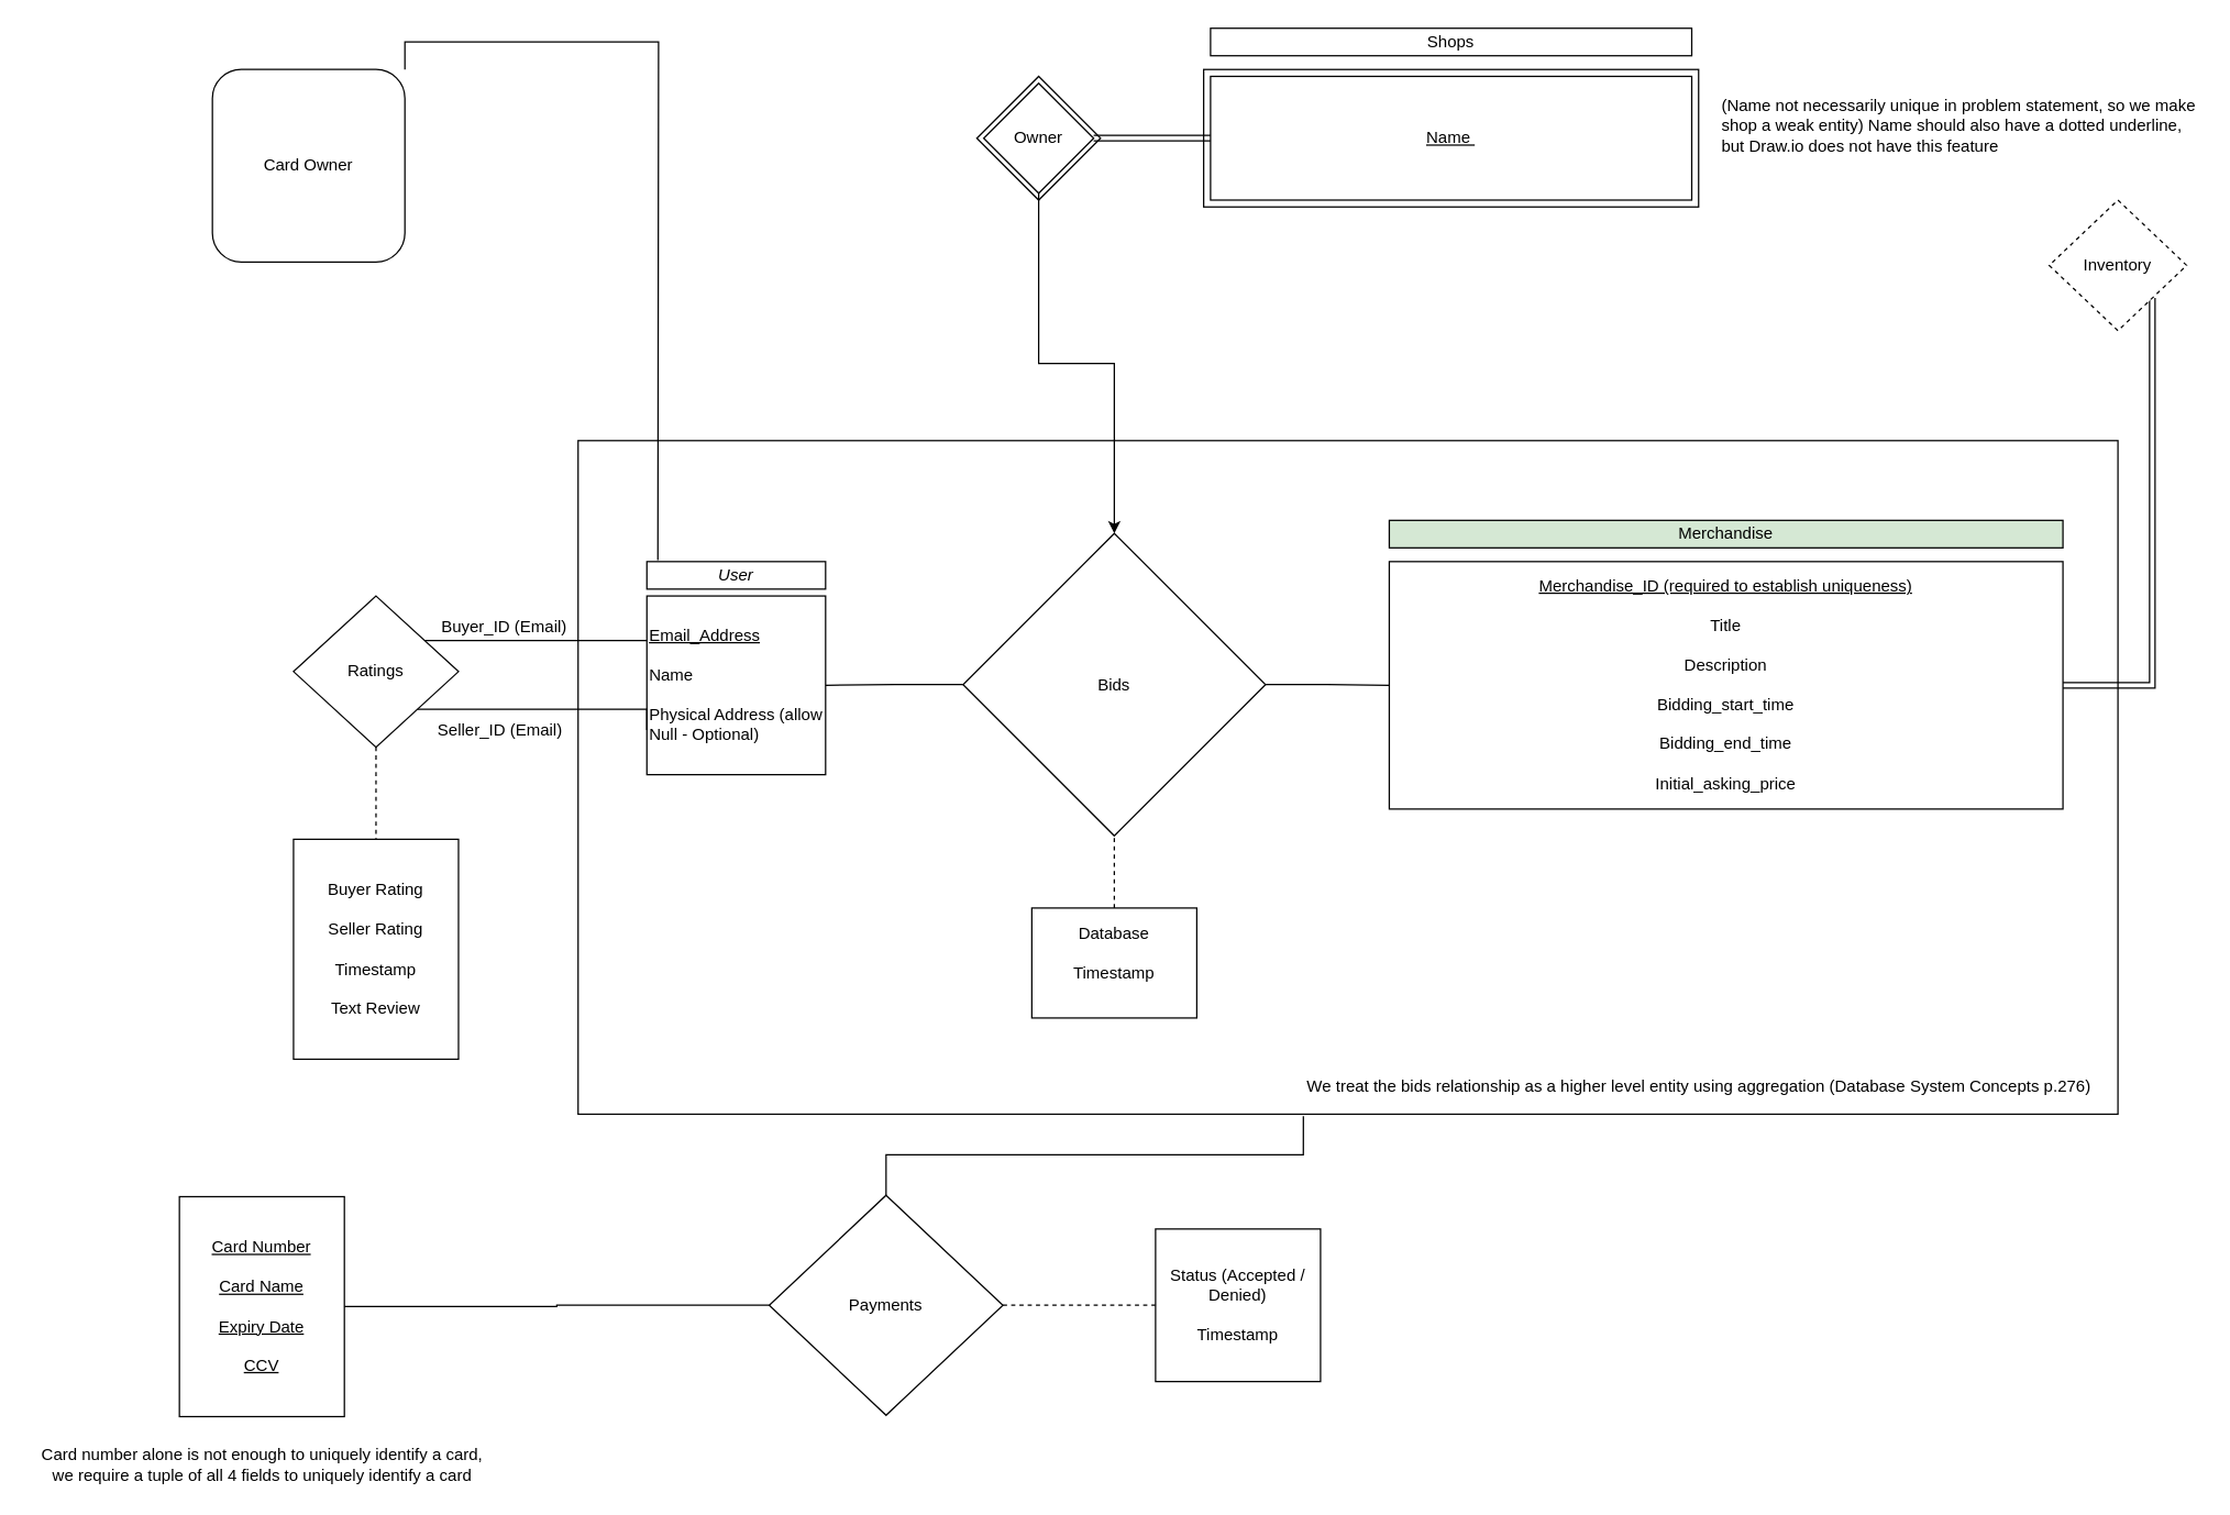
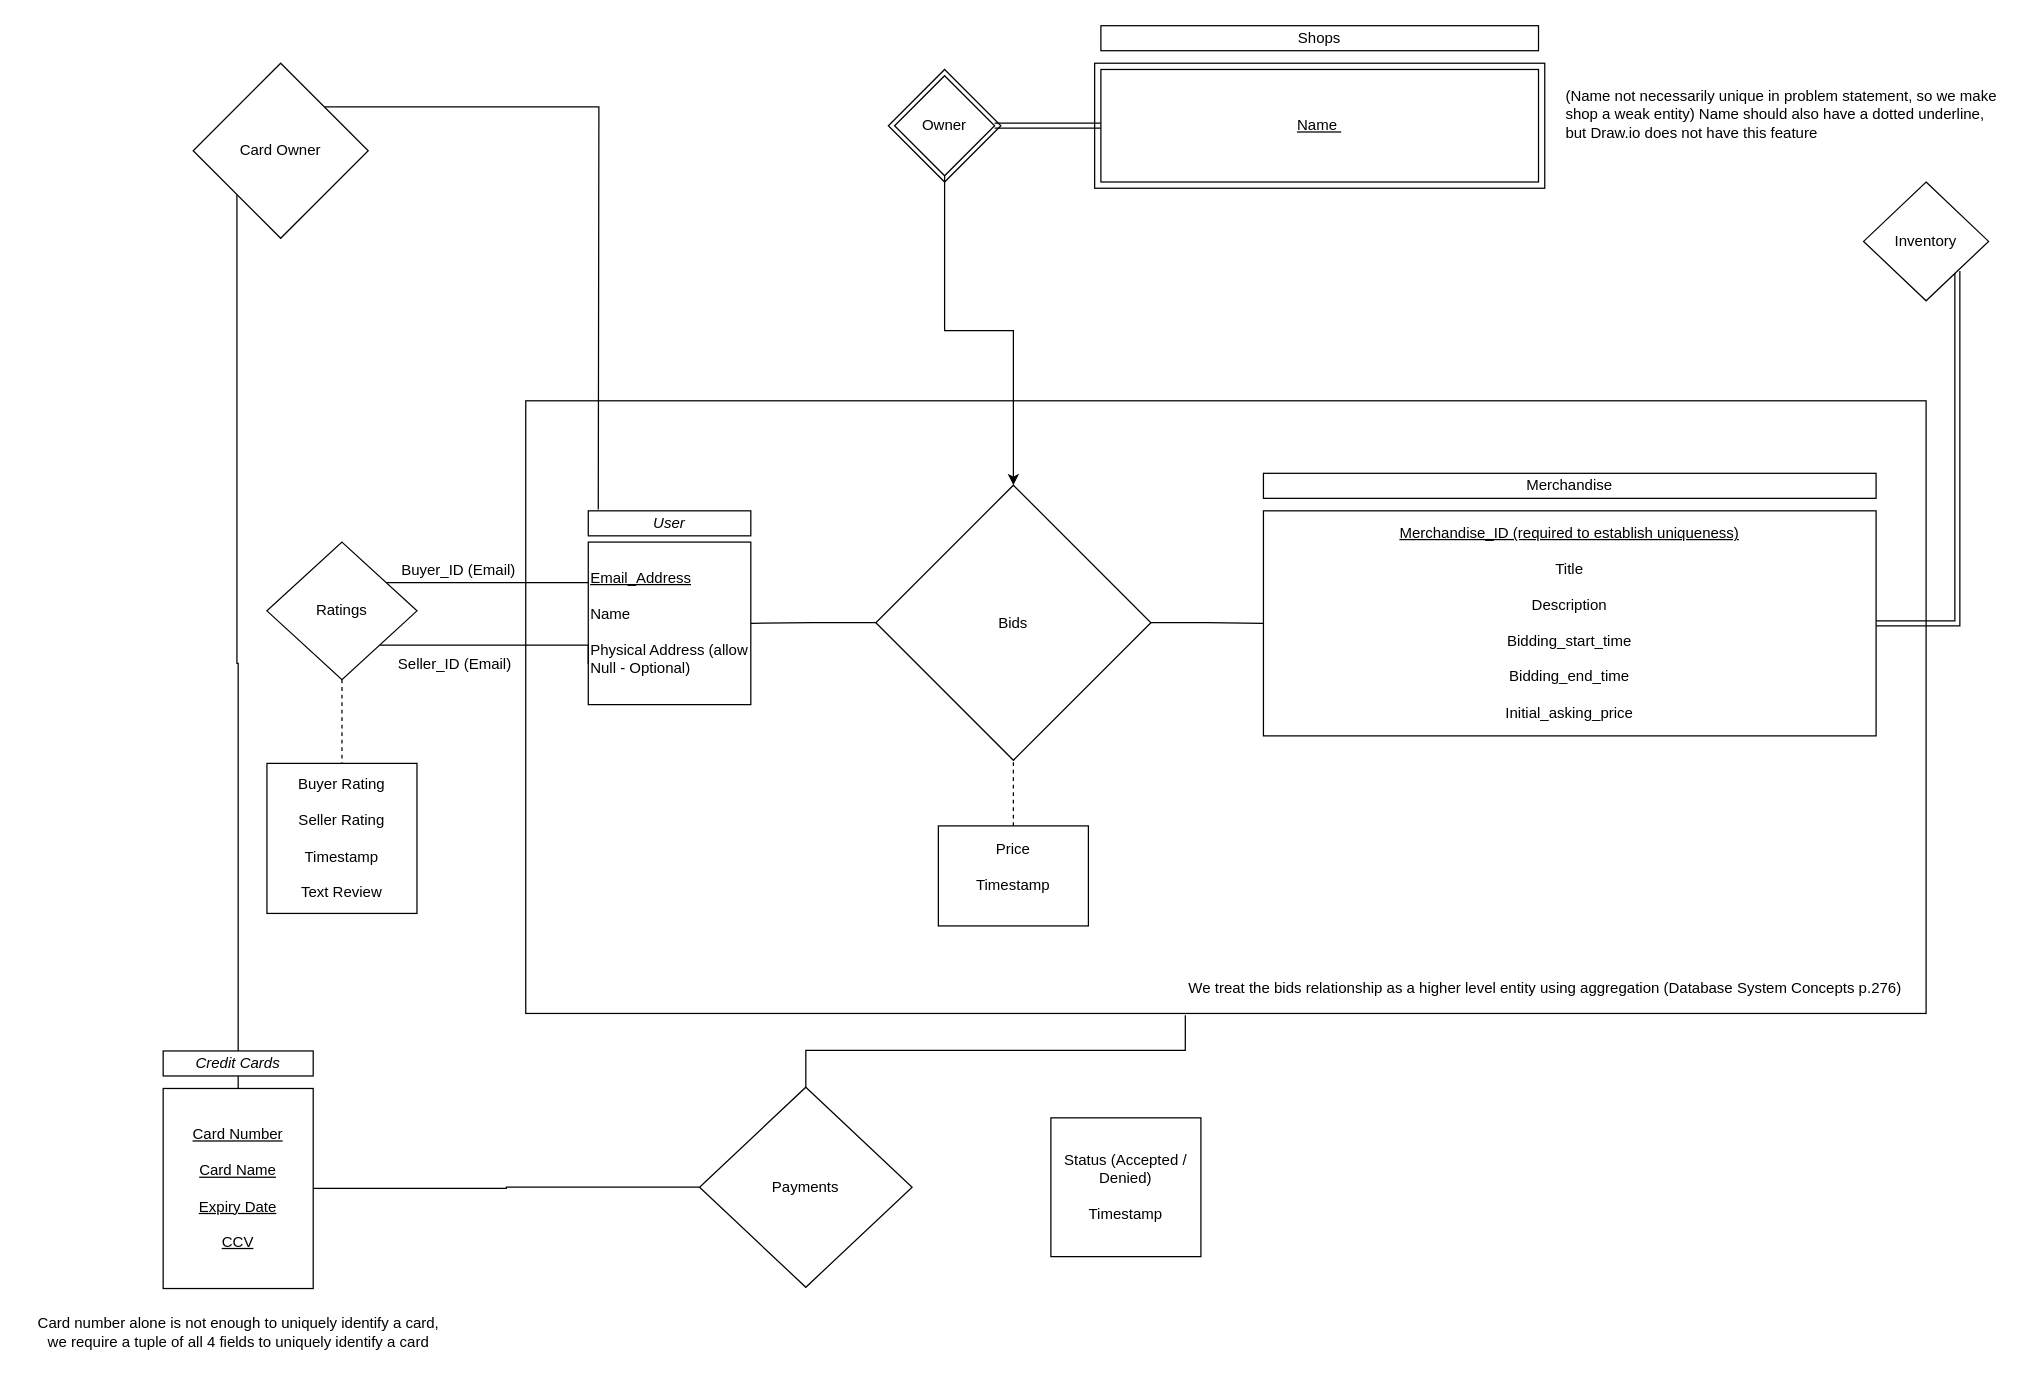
- <mxCell id="17" value="Card Owner" style="whiteSpace=wrap;html=1;rounded=1;" parent="1" vertex="1"><mxGeometry x="154" y="50" width="140" height="140" as="geometry" /></mxCell>
+ <mxCell id="17" value="Card Owner" style="rhombus;whiteSpace=wrap;html=1;" parent="1" vertex="1"><mxGeometry x="154" y="50" width="140" height="140" as="geometry" /></mxCell>
- <mxCell id="19" value="Inventory" style="rhombus;whiteSpace=wrap;html=1;dashed=1;" parent="1" vertex="1"><mxGeometry x="1490" y="145" width="100" height="95" as="geometry" /></mxCell>
+ <mxCell id="19" value="Inventory" style="rhombus;whiteSpace=wrap;html=1;" parent="1" vertex="1"><mxGeometry x="1490" y="145" width="100" height="95" as="geometry" /></mxCell>
- <mxCell id="11" value="Merchandise" style="rounded=0;whiteSpace=wrap;html=1;fillColor=#d5e8d4;" parent="10" vertex="1"><mxGeometry width="490" height="20" as="geometry" /></mxCell>
+ <mxCell id="11" value="Merchandise" style="rounded=0;whiteSpace=wrap;html=1;" parent="10" vertex="1"><mxGeometry width="490" height="20" as="geometry" /></mxCell>
+ <mxCell id="8" style="edgeStyle=orthogonalEdgeStyle;rounded=0;orthogonalLoop=1;jettySize=auto;html=1;endArrow=none;endFill=0;strokeColor=default;entryX=0;entryY=1;entryDx=0;entryDy=0;" parent="1" source="30" target="17" edge="1"><mxGeometry relative="1" as="geometry"><mxPoint x="380" y="410" as="targetPoint" /></mxGeometry></mxCell>
- <mxCell id="43" value="Buyer Rating&lt;br&gt;&lt;br&gt;Seller Rating&lt;br&gt;&lt;br&gt;Timestamp&lt;br&gt;&lt;br&gt;Text Review" style="whiteSpace=wrap;html=1;" parent="1" vertex="1"><mxGeometry x="213" y="610" width="120" height="160" as="geometry" /></mxCell>
+ <mxCell id="43" value="Buyer Rating&lt;br&gt;&lt;br&gt;Seller Rating&lt;br&gt;&lt;br&gt;Timestamp&lt;br&gt;&lt;br&gt;Text Review" style="whiteSpace=wrap;html=1;" parent="1" vertex="1"><mxGeometry x="213" y="610" width="120" height="120" as="geometry" /></mxCell>
- <mxCell id="7" value="Database&lt;br&gt;&lt;br&gt;Timestamp&lt;br&gt;&lt;br&gt;" style="whiteSpace=wrap;html=1;" parent="1" vertex="1"><mxGeometry x="750" y="660" width="120" height="80" as="geometry" /></mxCell>
+ <mxCell id="7" value="Price&lt;br&gt;&lt;br&gt;Timestamp&lt;br&gt;&lt;br&gt;" style="whiteSpace=wrap;html=1;" parent="1" vertex="1"><mxGeometry x="750" y="660" width="120" height="80" as="geometry" /></mxCell>
+ <mxCell id="31" value="&lt;i&gt;Credit Cards&lt;/i&gt;" style="rounded=0;whiteSpace=wrap;html=1;" parent="29" vertex="1"><mxGeometry width="120" height="20" as="geometry" /></mxCell>
- <mxCell id="33" value="" style="edgeStyle=orthogonalEdgeStyle;rounded=0;orthogonalLoop=1;jettySize=auto;html=1;endArrow=none;endFill=0;dashed=1;" parent="1" source="35" target="36" edge="1"><mxGeometry relative="1" as="geometry" /></mxCell>
